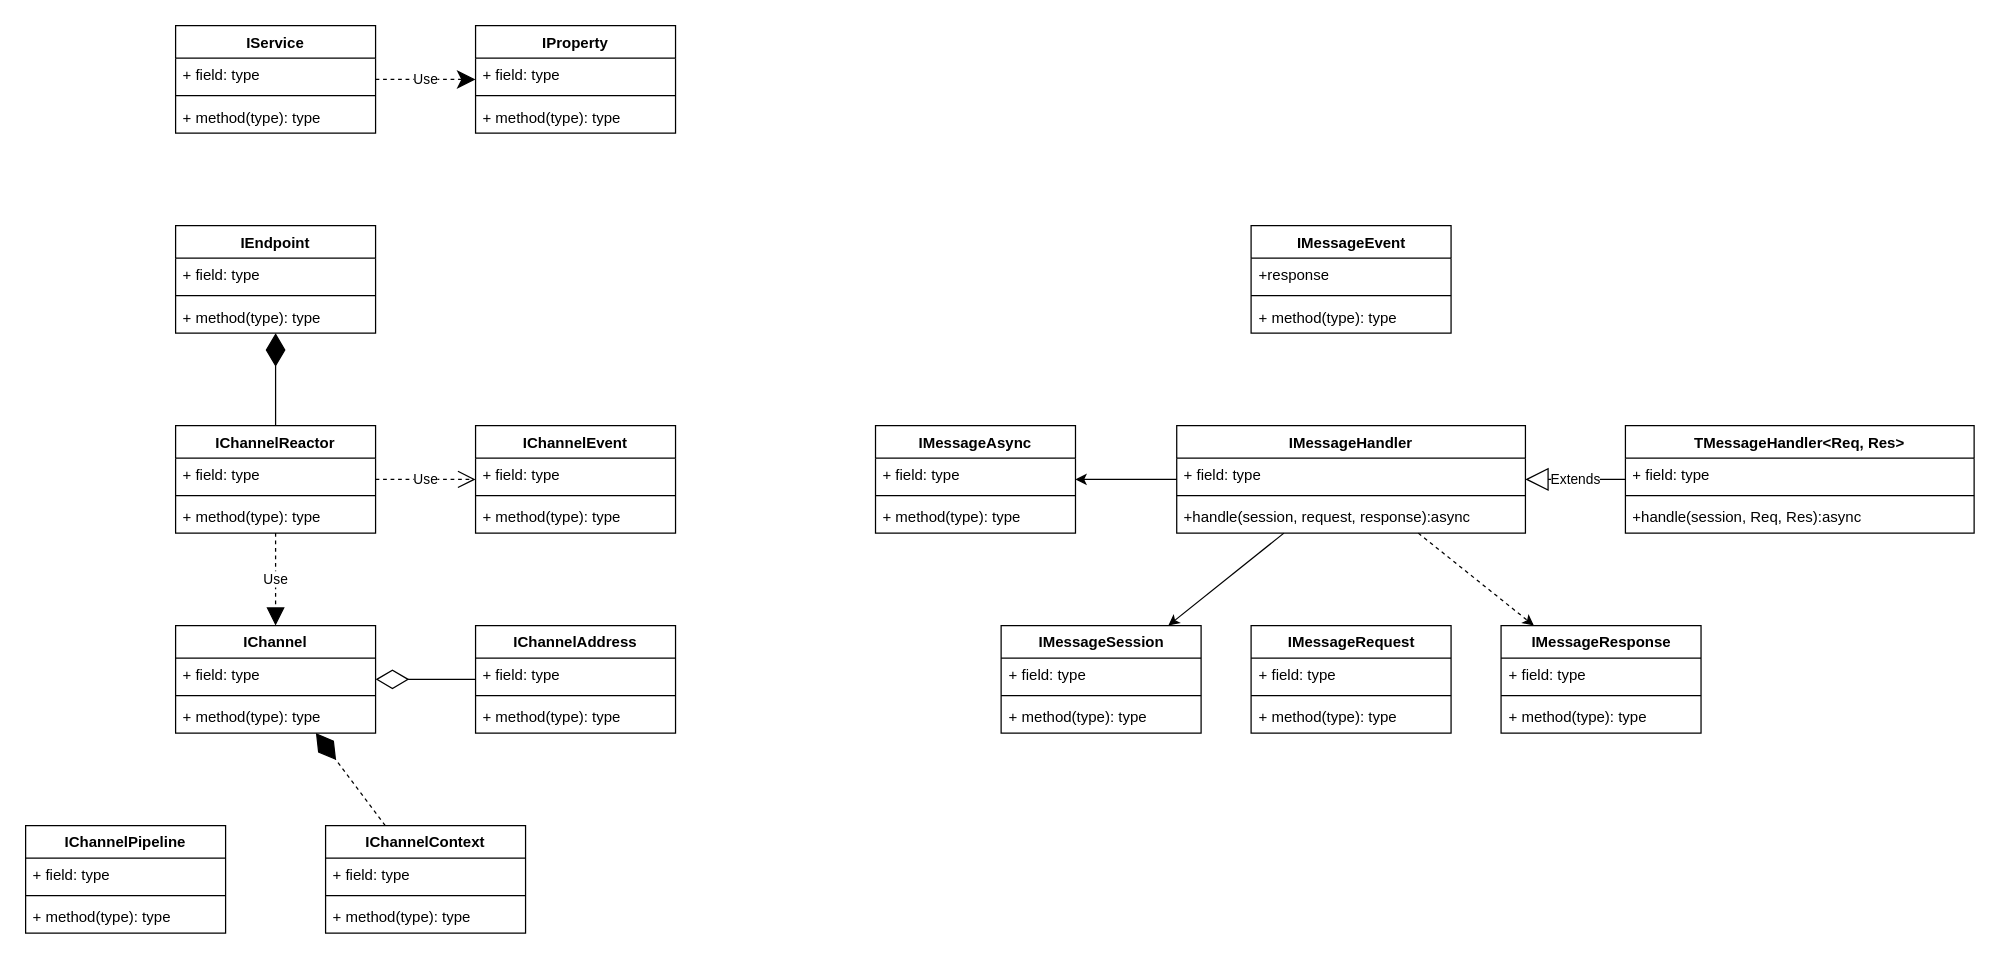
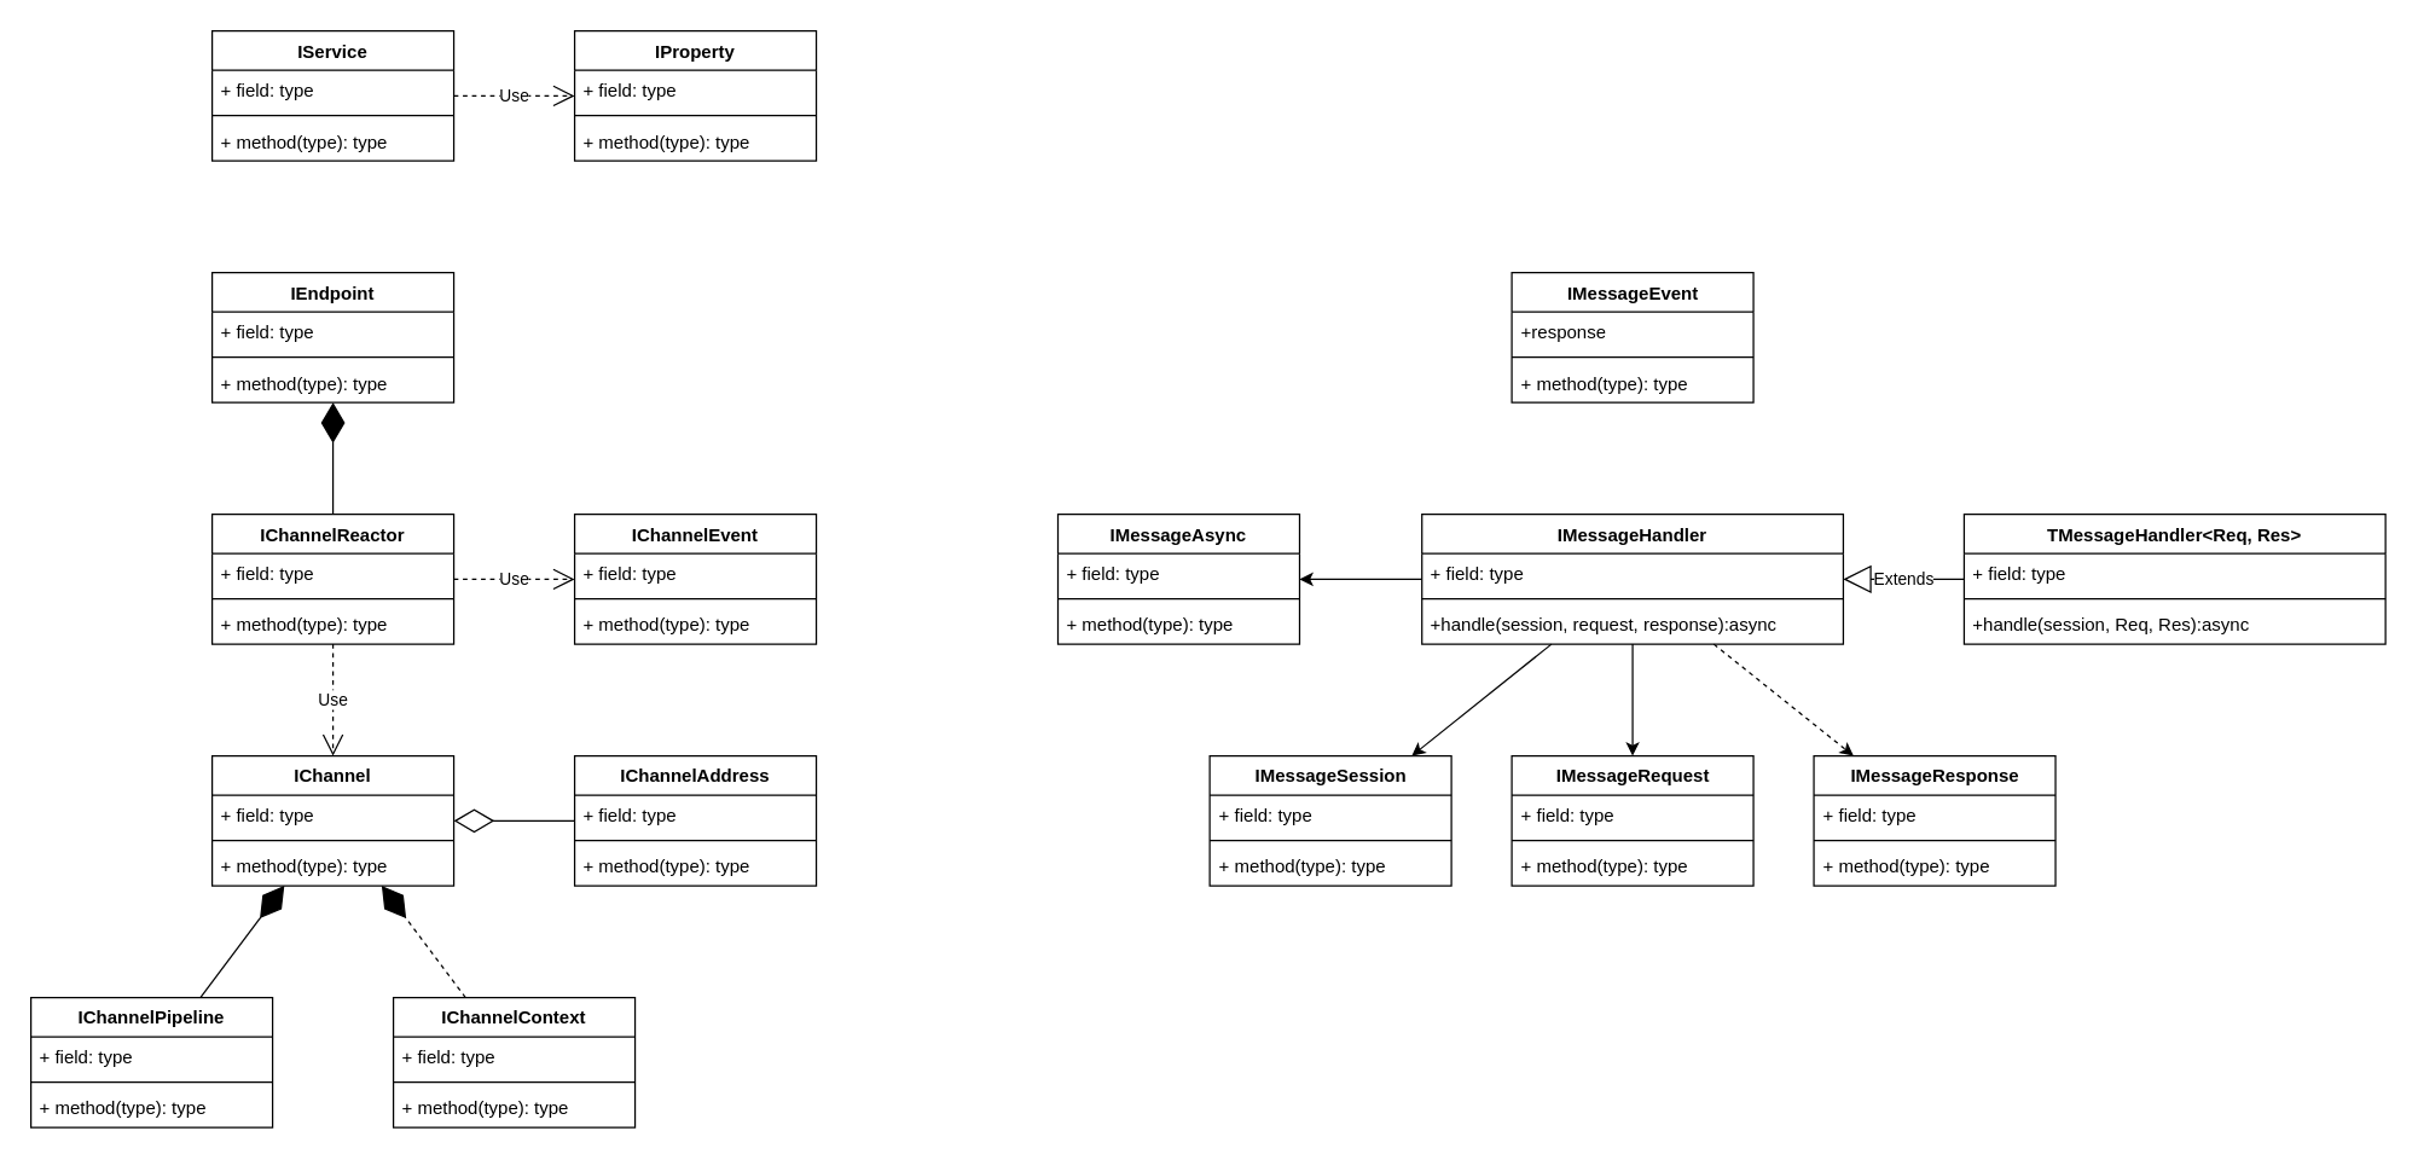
- <mxCell id="44" value="Use" style="endArrow=classic;endSize=12;dashed=1;html=1;rounded=0;" parent="1" source="36" target="40" edge="1"><mxGeometry width="160" relative="1" as="geometry"><mxPoint x="290" y="130" as="sourcePoint" /><mxPoint x="450" y="130" as="targetPoint" /></mxGeometry></mxCell>
+ <mxCell id="44" value="Use" style="endArrow=open;endSize=12;dashed=1;html=1;rounded=0;" parent="1" source="36" target="40" edge="1"><mxGeometry width="160" relative="1" as="geometry"><mxPoint x="290" y="130" as="sourcePoint" /><mxPoint x="450" y="130" as="targetPoint" /></mxGeometry></mxCell>
+ <mxCell id="75" value="" style="endArrow=classic;html=1;rounded=0;" edge="1" parent="1" source="53" target="66"><mxGeometry width="50" height="50" relative="1" as="geometry"><mxPoint x="1100" y="670" as="sourcePoint" /><mxPoint x="1150" y="620" as="targetPoint" /></mxGeometry></mxCell>
- <mxCell id="22" value="Use" style="endArrow=block;endSize=12;dashed=1;html=1;rounded=0;" parent="1" source="6" target="18" edge="1"><mxGeometry width="160" relative="1" as="geometry"><mxPoint x="-20" y="490" as="sourcePoint" /><mxPoint x="140" y="490" as="targetPoint" /></mxGeometry></mxCell>
+ <mxCell id="22" value="Use" style="endArrow=open;endSize=12;dashed=1;html=1;rounded=0;" parent="1" source="6" target="18" edge="1"><mxGeometry width="160" relative="1" as="geometry"><mxPoint x="-20" y="490" as="sourcePoint" /><mxPoint x="140" y="490" as="targetPoint" /></mxGeometry></mxCell>
+ <mxCell id="31" value="" style="endArrow=diamondThin;endFill=1;endSize=24;html=1;rounded=0;" parent="1" source="23" target="18" edge="1"><mxGeometry width="160" relative="1" as="geometry"><mxPoint x="50" y="520" as="sourcePoint" /><mxPoint x="210" y="520" as="targetPoint" /></mxGeometry></mxCell>
